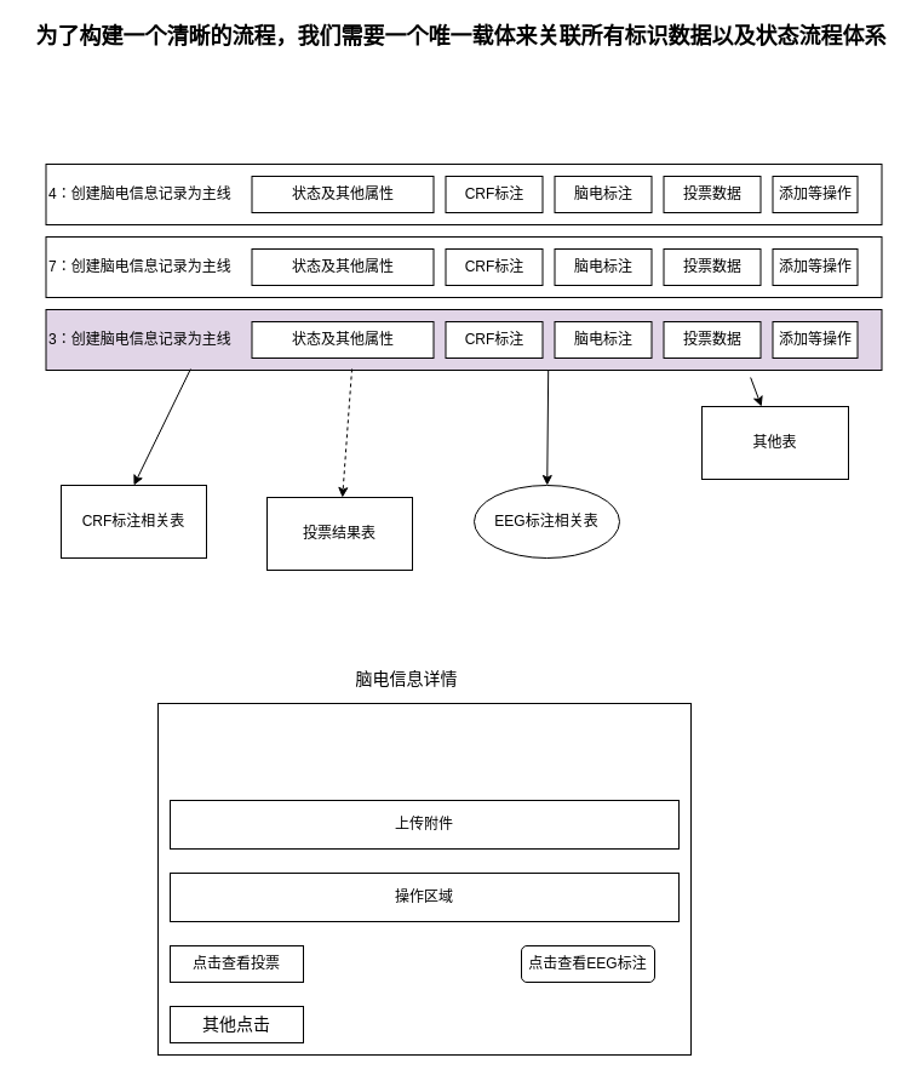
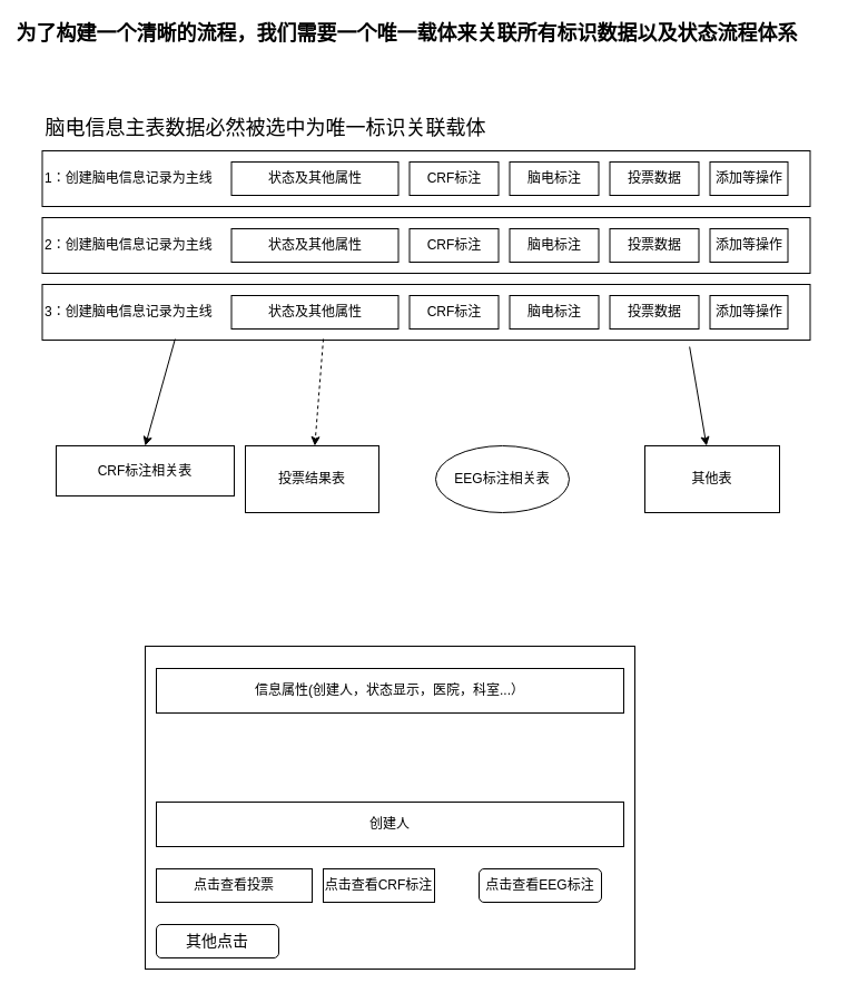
- <mxCell id="32" value="&lt;b&gt;&lt;font style=&quot;font-size: 18px&quot;&gt;为了构建一个清晰的流程，我们需要一个唯一载体来关联所有标识数据以及状态流程体系&lt;/font&gt;&lt;/b&gt;" style="text;html=1;align=center;verticalAlign=middle;resizable=0;points=[];autosize=1;strokeColor=none;fillColor=none;" vertex="1" parent="1"><mxGeometry x="20" y="20" width="720" height="20" as="geometry" /></mxCell>
+ <mxCell id="32" value="&lt;b&gt;&lt;font style=&quot;font-size: 18px&quot;&gt;为了构建一个清晰的流程，我们需要一个唯一载体来关联所有标识数据以及状态流程体系&lt;/font&gt;&lt;/b&gt;" style="text;html=1;align=center;verticalAlign=middle;resizable=0;points=[];autosize=1;strokeColor=none;fillColor=none;" vertex="1" parent="1"><mxGeometry x="5" y="20" width="720" height="20" as="geometry" /></mxCell>
+ <mxCell id="33" value="脑电信息主表数据必然被选中为唯一标识关联载体" style="text;html=1;align=center;verticalAlign=middle;resizable=0;points=[];autosize=1;strokeColor=none;fillColor=none;fontSize=18;" vertex="1" parent="1"><mxGeometry x="32.5" y="100" width="410" height="30" as="geometry" /></mxCell>
- <mxCell id="16" value="4：创建脑电信息记录为主线" style="rounded=0;whiteSpace=wrap;html=1;align=left;" parent="1" vertex="1"><mxGeometry x="37.5" y="135" width="690" height="50" as="geometry" /></mxCell>
+ <mxCell id="16" value="1：创建脑电信息记录为主线" style="rounded=0;whiteSpace=wrap;html=1;align=left;" parent="1" vertex="1"><mxGeometry x="37.5" y="135" width="690" height="50" as="geometry" /></mxCell>
- <mxCell id="2" value="7：创建脑电信息记录为主线" style="rounded=0;whiteSpace=wrap;html=1;align=left;" parent="1" vertex="1"><mxGeometry x="37.5" y="195" width="690" height="50" as="geometry" /></mxCell>
+ <mxCell id="2" value="2：创建脑电信息记录为主线" style="rounded=0;whiteSpace=wrap;html=1;align=left;" parent="1" vertex="1"><mxGeometry x="37.5" y="195" width="690" height="50" as="geometry" /></mxCell>
- <mxCell id="22" value="3：创建脑电信息记录为主线" style="rounded=0;whiteSpace=wrap;html=1;align=left;fillColor=#e1d5e7;" parent="1" vertex="1"><mxGeometry x="37.5" y="255" width="690" height="50" as="geometry" /></mxCell>
+ <mxCell id="22" value="3：创建脑电信息记录为主线" style="rounded=0;whiteSpace=wrap;html=1;align=left;" parent="1" vertex="1"><mxGeometry x="37.5" y="255" width="690" height="50" as="geometry" /></mxCell>
- <mxCell id="36" value="" style="endArrow=classic;html=1;rounded=0;fontSize=18;exitX=0.601;exitY=1;exitDx=0;exitDy=0;exitPerimeter=0;" edge="1" parent="1" source="22" target="30"><mxGeometry width="50" height="50" relative="1" as="geometry"><mxPoint x="451" y="310" as="sourcePoint" /><mxPoint x="490" y="320" as="targetPoint" /></mxGeometry></mxCell>
- <mxCell id="31" value="其他表" style="rounded=0;whiteSpace=wrap;html=1;" vertex="1" parent="1"><mxGeometry x="579" y="335" width="121" height="60" as="geometry" /></mxCell>
+ <mxCell id="31" value="其他表" style="rounded=0;whiteSpace=wrap;html=1;" vertex="1" parent="1"><mxGeometry x="579" y="400" width="121" height="60" as="geometry" /></mxCell>
- <mxCell id="28" value="CRF标注相关表" style="rounded=0;whiteSpace=wrap;html=1;" vertex="1" parent="1"><mxGeometry x="50" y="400" width="120" height="60" as="geometry" /></mxCell>
+ <mxCell id="28" value="CRF标注相关表" style="rounded=0;whiteSpace=wrap;html=1;" vertex="1" parent="1"><mxGeometry x="50" y="400" width="160" height="45" as="geometry" /></mxCell>
- <mxCell id="29" value="投票结果表" style="rounded=0;whiteSpace=wrap;html=1;" vertex="1" parent="1"><mxGeometry x="220" y="410" width="120" height="60" as="geometry" /></mxCell>
+ <mxCell id="29" value="投票结果表" style="rounded=0;whiteSpace=wrap;html=1;" vertex="1" parent="1"><mxGeometry x="220" y="400" width="120" height="60" as="geometry" /></mxCell>
- <mxCell id="7" value="&lt;font style=&quot;font-size: 14px&quot;&gt;脑电信息详情&lt;/font&gt;" style="text;html=1;align=center;verticalAlign=middle;resizable=0;points=[];autosize=1;strokeColor=none;fillColor=none;" parent="1" vertex="1"><mxGeometry x="285" y="550" width="100" height="20" as="geometry" /></mxCell>
+ <mxCell id="8" value="信息属性(创建人，状态显示，医院，科室...）" style="rounded=0;whiteSpace=wrap;html=1;" parent="1" vertex="1"><mxGeometry x="140" y="600" width="420" height="40" as="geometry" /></mxCell>
- <mxCell id="10" value="上传附件" style="rounded=0;whiteSpace=wrap;html=1;" parent="1" vertex="1"><mxGeometry x="140" y="660" width="420" height="40" as="geometry" /></mxCell>
- <mxCell id="11" value="操作区域" style="rounded=0;whiteSpace=wrap;html=1;" parent="1" vertex="1"><mxGeometry x="140" y="720" width="420" height="40" as="geometry" /></mxCell>
+ <mxCell id="11" value="创建人" style="rounded=0;whiteSpace=wrap;html=1;" parent="1" vertex="1"><mxGeometry x="140" y="720" width="420" height="40" as="geometry" /></mxCell>
- <mxCell id="12" value="点击查看投票" style="rounded=0;whiteSpace=wrap;html=1;" parent="1" vertex="1"><mxGeometry x="140" y="780" width="110" height="30" as="geometry" /></mxCell>
+ <mxCell id="12" value="点击查看投票" style="rounded=0;whiteSpace=wrap;html=1;" parent="1" vertex="1"><mxGeometry x="140" y="780" width="140" height="30" as="geometry" /></mxCell>
+ <mxCell id="14" value="点击查看CRF标注" style="rounded=0;whiteSpace=wrap;html=1;" parent="1" vertex="1"><mxGeometry x="290" y="780" width="100" height="30" as="geometry" /></mxCell>
- <mxCell id="38" value="其他点击" style="rounded=0;whiteSpace=wrap;html=1;fontSize=14;" vertex="1" parent="1"><mxGeometry x="140" y="830" width="110" height="30" as="geometry" /></mxCell>
+ <mxCell id="38" value="其他点击" style="whiteSpace=wrap;html=1;fontSize=14;rounded=1;" vertex="1" parent="1"><mxGeometry x="140" y="830" width="110" height="30" as="geometry" /></mxCell>
